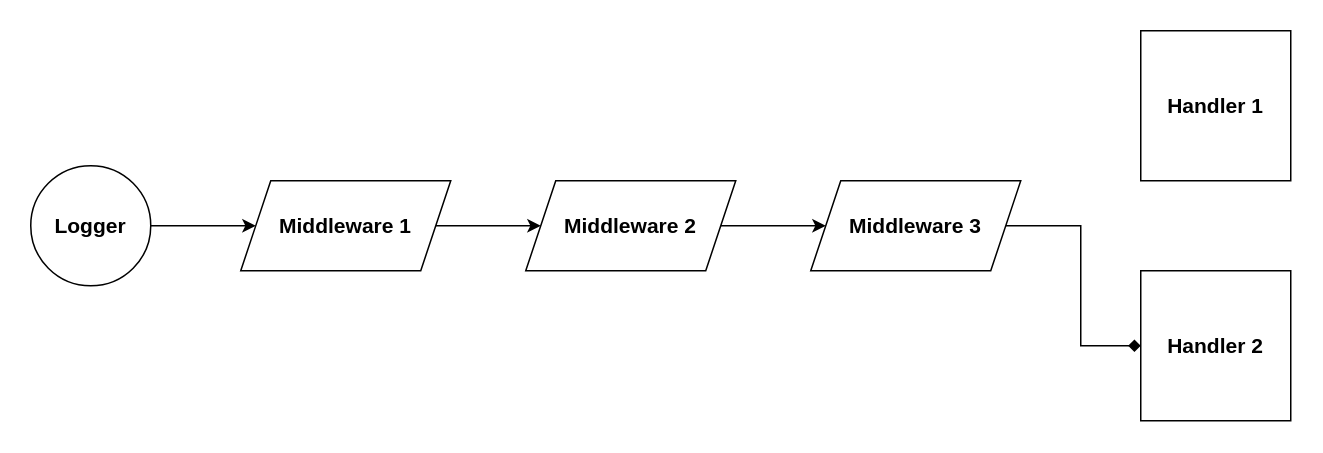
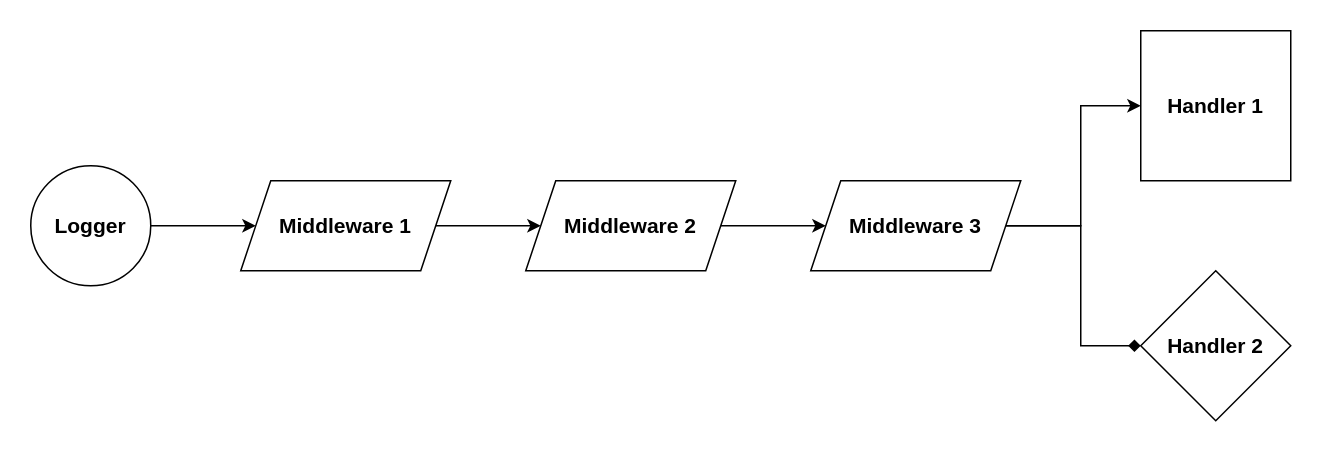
+ <mxCell id="9" style="edgeStyle=orthogonalEdgeStyle;rounded=0;orthogonalLoop=1;jettySize=auto;html=1;" edge="1" parent="1" source="10" target="11"><mxGeometry relative="1" as="geometry" /></mxCell>
- <mxCell id="12" value="&lt;font style=&quot;font-size: 14px;&quot;&gt;&lt;b&gt;Handler 2&lt;/b&gt;&lt;/font&gt;" style="whiteSpace=wrap;html=1;rounded=0;" vertex="1" parent="1"><mxGeometry x="760" y="180" width="100" height="100" as="geometry" /></mxCell>
+ <mxCell id="12" value="&lt;font style=&quot;font-size: 14px;&quot;&gt;&lt;b&gt;Handler 2&lt;/b&gt;&lt;/font&gt;" style="rhombus;whiteSpace=wrap;html=1;" vertex="1" parent="1"><mxGeometry x="760" y="180" width="100" height="100" as="geometry" /></mxCell>
